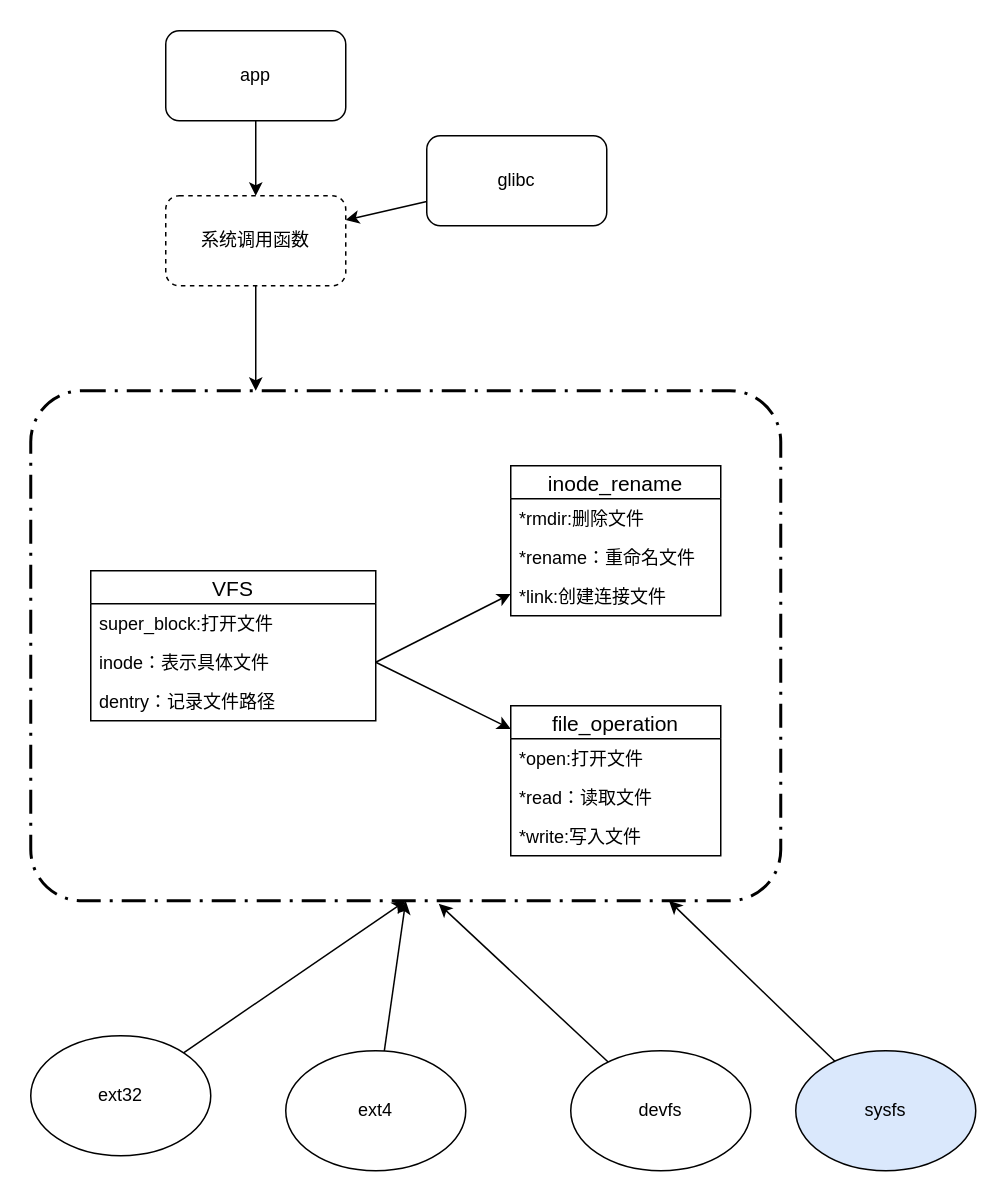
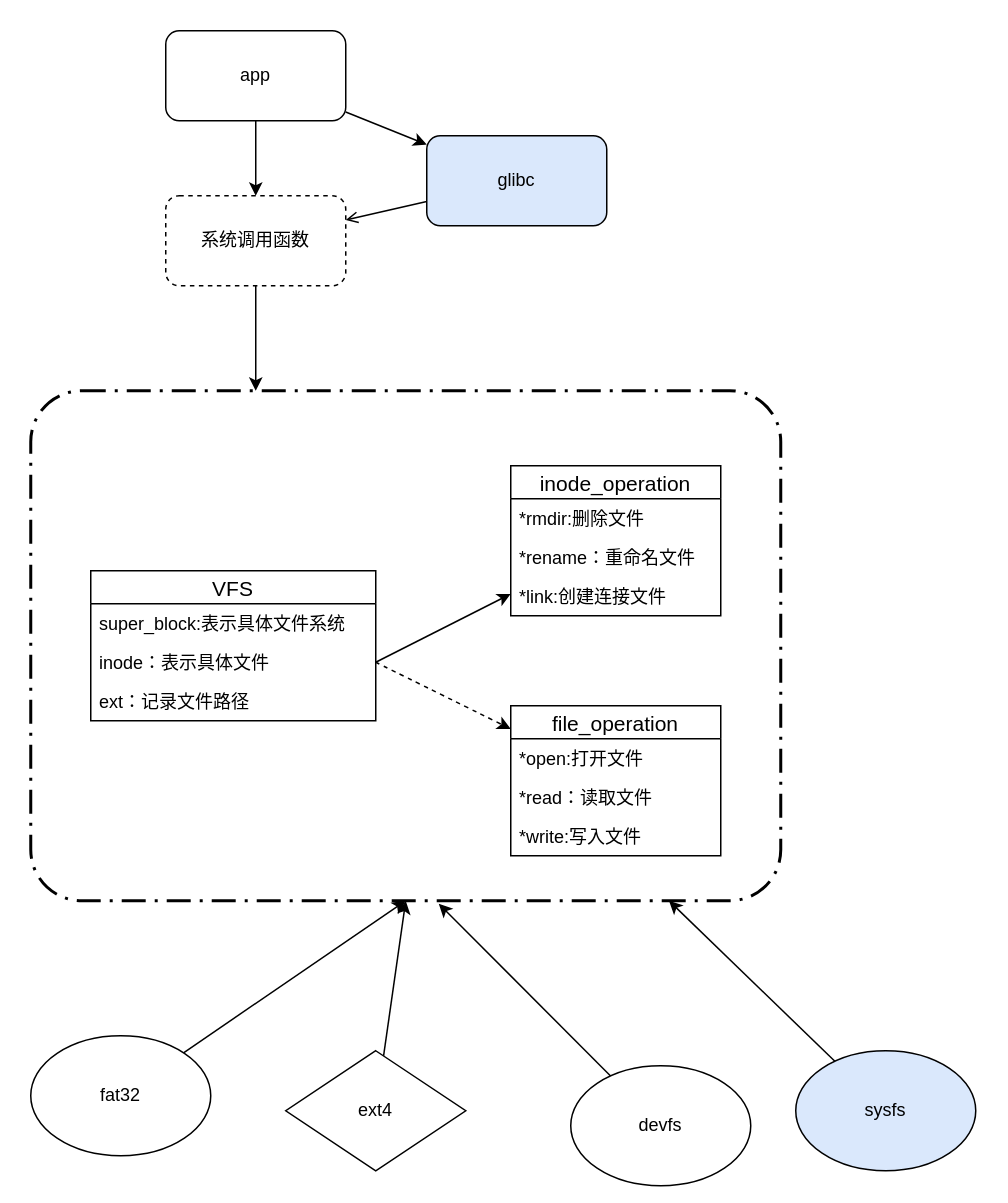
+ <mxCell id="26" style="edgeStyle=none;curved=1;orthogonalLoop=1;jettySize=auto;html=1;" parent="1" source="27" target="29" edge="1"><mxGeometry relative="1" as="geometry" /></mxCell>
- <mxCell id="29" value="glibc" style="rounded=1;whiteSpace=wrap;html=1;" parent="1" vertex="1"><mxGeometry x="284" y="90" width="120" height="60" as="geometry" /></mxCell>
+ <mxCell id="29" value="glibc" style="rounded=1;whiteSpace=wrap;html=1;fillColor=#dae8fc;" parent="1" vertex="1"><mxGeometry x="284" y="90" width="120" height="60" as="geometry" /></mxCell>
- <mxCell id="28" style="edgeStyle=none;curved=1;orthogonalLoop=1;jettySize=auto;html=1;" parent="1" source="29" target="24" edge="1"><mxGeometry relative="1" as="geometry" /></mxCell>
+ <mxCell id="28" style="edgeStyle=none;curved=1;orthogonalLoop=1;jettySize=auto;html=1;endArrow=open;" parent="1" source="29" target="24" edge="1"><mxGeometry relative="1" as="geometry" /></mxCell>
- <mxCell id="15" value="inode_rename" style="swimlane;fontStyle=0;childLayout=stackLayout;horizontal=1;startSize=22;horizontalStack=0;resizeParent=1;resizeParentMax=0;resizeLast=0;collapsible=1;marginBottom=0;align=center;fontSize=14;" parent="1" vertex="1"><mxGeometry x="340" y="310" width="140" height="100" as="geometry" /></mxCell>
+ <mxCell id="15" value="inode_operation" style="swimlane;fontStyle=0;childLayout=stackLayout;horizontal=1;startSize=22;horizontalStack=0;resizeParent=1;resizeParentMax=0;resizeLast=0;collapsible=1;marginBottom=0;align=center;fontSize=14;" parent="1" vertex="1"><mxGeometry x="340" y="310" width="140" height="100" as="geometry" /></mxCell>
- <mxCell id="12" value="super_block:打开文件" style="text;strokeColor=none;fillColor=none;spacingLeft=4;spacingRight=4;overflow=hidden;rotatable=0;points=[[0,0.5],[1,0.5]];portConstraint=eastwest;fontSize=12;" parent="11" vertex="1"><mxGeometry y="22" width="190" height="26" as="geometry" /></mxCell>
+ <mxCell id="12" value="super_block:表示具体文件系统" style="text;strokeColor=none;fillColor=none;spacingLeft=4;spacingRight=4;overflow=hidden;rotatable=0;points=[[0,0.5],[1,0.5]];portConstraint=eastwest;fontSize=12;" parent="11" vertex="1"><mxGeometry y="22" width="190" height="26" as="geometry" /></mxCell>
- <mxCell id="4" style="edgeStyle=none;curved=1;orthogonalLoop=1;jettySize=auto;html=1;exitX=1;exitY=0.5;exitDx=0;exitDy=0;" parent="1" source="13" target="19" edge="1"><mxGeometry relative="1" as="geometry" /></mxCell>
+ <mxCell id="4" style="edgeStyle=none;curved=1;orthogonalLoop=1;jettySize=auto;html=1;exitX=1;exitY=0.5;exitDx=0;exitDy=0;dashed=1;" parent="1" source="13" target="19" edge="1"><mxGeometry relative="1" as="geometry" /></mxCell>
- <mxCell id="14" value="dentry：记录文件路径" style="text;strokeColor=none;fillColor=none;spacingLeft=4;spacingRight=4;overflow=hidden;rotatable=0;points=[[0,0.5],[1,0.5]];portConstraint=eastwest;fontSize=12;" parent="11" vertex="1"><mxGeometry y="74" width="190" height="26" as="geometry" /></mxCell>
+ <mxCell id="14" value="ext：记录文件路径" style="text;strokeColor=none;fillColor=none;spacingLeft=4;spacingRight=4;overflow=hidden;rotatable=0;points=[[0,0.5],[1,0.5]];portConstraint=eastwest;fontSize=12;" parent="11" vertex="1"><mxGeometry y="74" width="190" height="26" as="geometry" /></mxCell>
- <mxCell id="6" value="ext32" style="ellipse;whiteSpace=wrap;html=1;" parent="1" vertex="1"><mxGeometry x="20" y="690" width="120" height="80" as="geometry" /></mxCell>
+ <mxCell id="6" value="fat32" style="ellipse;whiteSpace=wrap;html=1;" parent="1" vertex="1"><mxGeometry x="20" y="690" width="120" height="80" as="geometry" /></mxCell>
- <mxCell id="8" value="ext4" style="ellipse;whiteSpace=wrap;html=1;" parent="1" vertex="1"><mxGeometry x="190" y="700" width="120" height="80" as="geometry" /></mxCell>
+ <mxCell id="8" value="ext4" style="rhombus;whiteSpace=wrap;html=1;" parent="1" vertex="1"><mxGeometry x="190" y="700" width="120" height="80" as="geometry" /></mxCell>
- <mxCell id="10" value="devfs" style="ellipse;whiteSpace=wrap;html=1;" parent="1" vertex="1"><mxGeometry x="380" y="700" width="120" height="80" as="geometry" /></mxCell>
+ <mxCell id="10" value="devfs" style="ellipse;whiteSpace=wrap;html=1;" parent="1" vertex="1"><mxGeometry x="380" y="710" width="120" height="80" as="geometry" /></mxCell>
